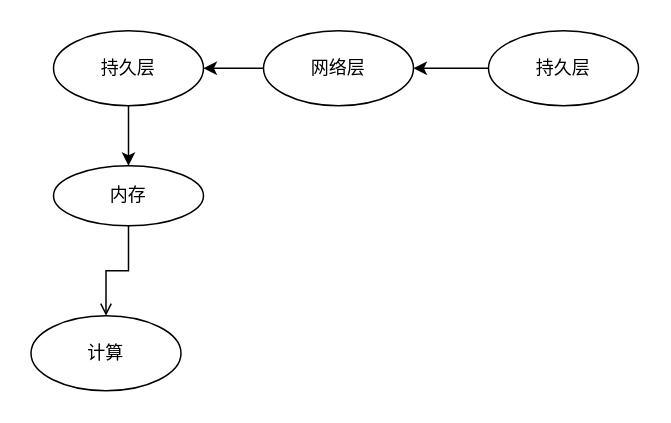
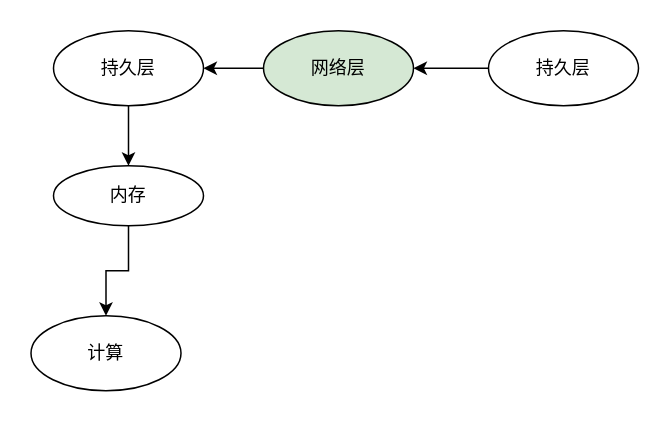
- <mxCell id="8" value="网络层" style="ellipse;whiteSpace=wrap;html=1;" vertex="1" parent="1"><mxGeometry x="175" y="20" width="100" height="50" as="geometry" /></mxCell>
+ <mxCell id="8" value="网络层" style="ellipse;whiteSpace=wrap;html=1;fillColor=#d5e8d4;" vertex="1" parent="1"><mxGeometry x="175" y="20" width="100" height="50" as="geometry" /></mxCell>
- <mxCell id="4" style="edgeStyle=orthogonalEdgeStyle;rounded=0;orthogonalLoop=1;jettySize=auto;html=1;exitX=0.5;exitY=1;exitDx=0;exitDy=0;endArrow=open;" edge="1" parent="1" source="5" target="6"><mxGeometry relative="1" as="geometry" /></mxCell>
+ <mxCell id="4" style="edgeStyle=orthogonalEdgeStyle;rounded=0;orthogonalLoop=1;jettySize=auto;html=1;exitX=0.5;exitY=1;exitDx=0;exitDy=0;" edge="1" parent="1" source="5" target="6"><mxGeometry relative="1" as="geometry" /></mxCell>
